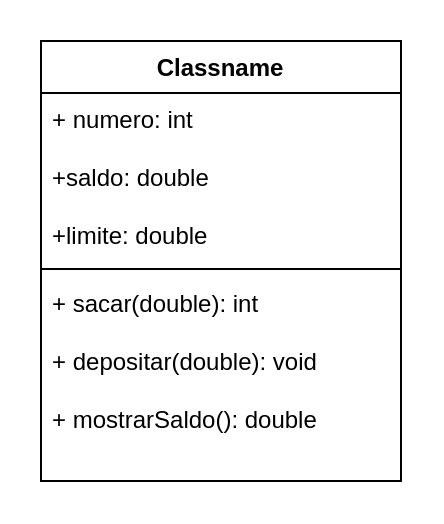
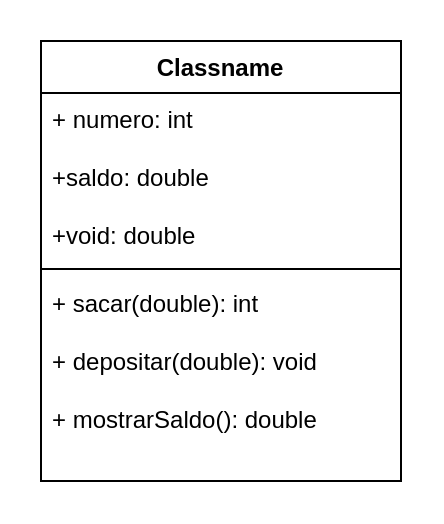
- <mxCell id="3" value="+ numero: int&lt;br&gt;&lt;br&gt;+saldo: double&lt;br&gt;&lt;br&gt;+limite: double&lt;br&gt;" style="text;strokeColor=none;fillColor=none;align=left;verticalAlign=top;spacingLeft=4;spacingRight=4;overflow=hidden;rotatable=0;points=[[0,0.5],[1,0.5]];portConstraint=eastwest;whiteSpace=wrap;html=1;" vertex="1" parent="2"><mxGeometry y="26" width="180" height="84" as="geometry" /></mxCell>
+ <mxCell id="3" value="+ numero: int&lt;br&gt;&lt;br&gt;+saldo: double&lt;br&gt;&lt;br&gt;+void: double&lt;br&gt;" style="text;strokeColor=none;fillColor=none;align=left;verticalAlign=top;spacingLeft=4;spacingRight=4;overflow=hidden;rotatable=0;points=[[0,0.5],[1,0.5]];portConstraint=eastwest;whiteSpace=wrap;html=1;" vertex="1" parent="2"><mxGeometry y="26" width="180" height="84" as="geometry" /></mxCell>
